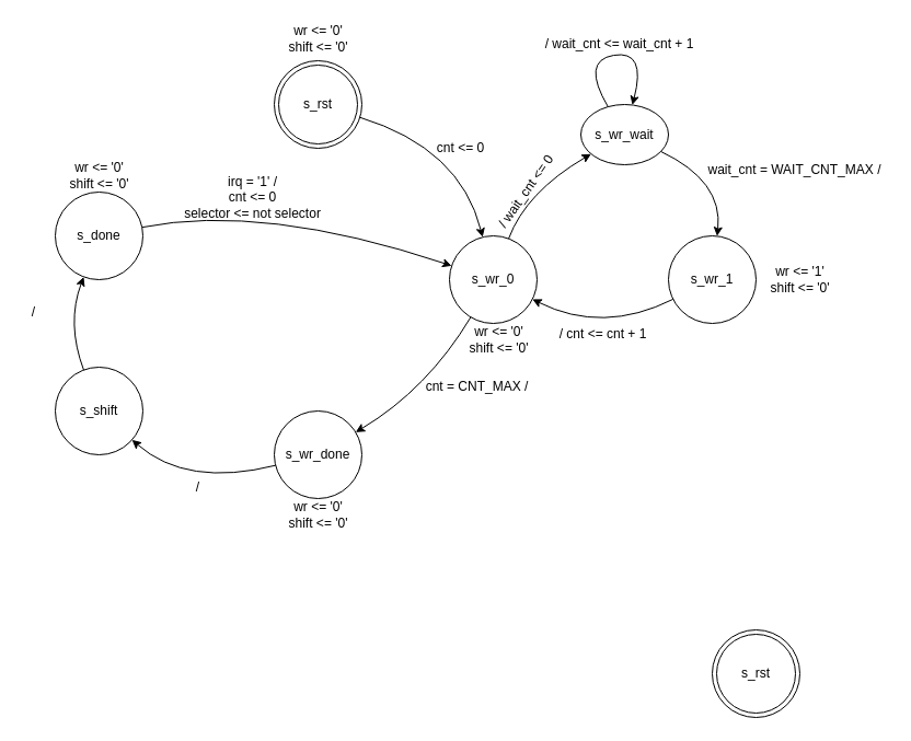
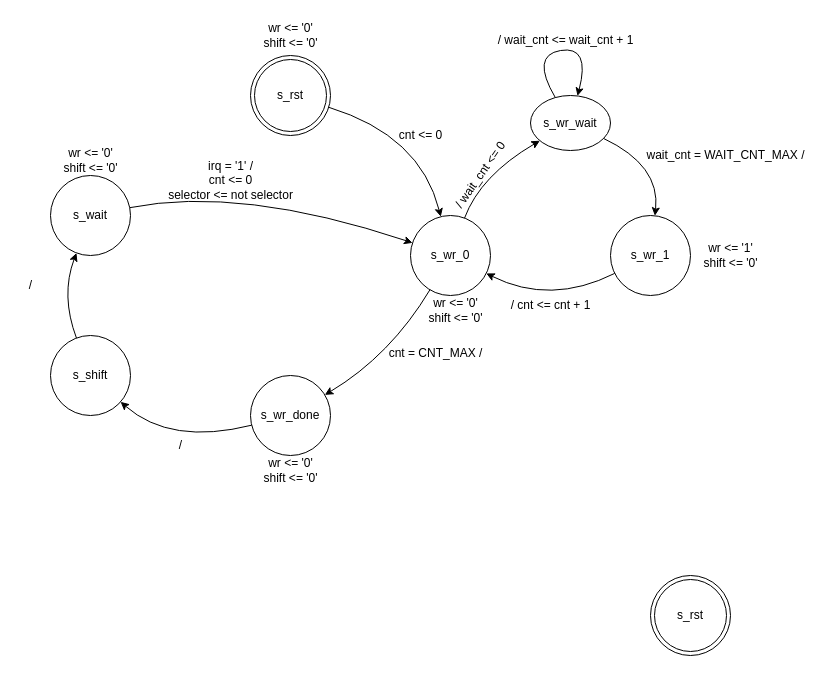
- <mxCell id="20" value="s_done" style="ellipse;whiteSpace=wrap;html=1;aspect=fixed;" vertex="1" parent="1"><mxGeometry x="50" y="175" width="80" height="80" as="geometry" /></mxCell>
+ <mxCell id="20" value="s_wait" style="ellipse;whiteSpace=wrap;html=1;aspect=fixed;" vertex="1" parent="1"><mxGeometry x="50" y="175" width="80" height="80" as="geometry" /></mxCell>
